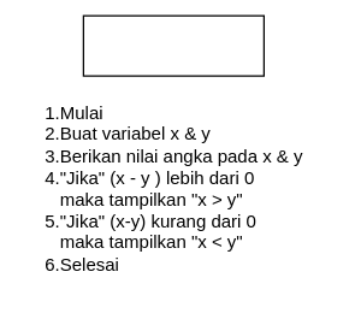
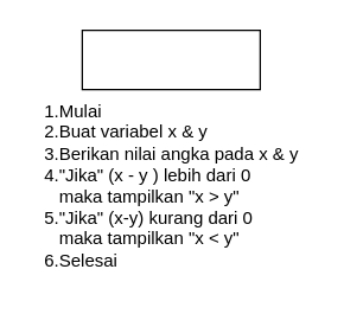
- <mxCell id="2" value="&lt;font color=&quot;#ffffff&quot;&gt;Menentukan Nilai Terbesar Antara x &amp;amp; y&lt;/font&gt;" style="whiteSpace=wrap;html=1;fontColor=#CC0000;" parent="1" vertex="1"><mxGeometry x="55" y="10" width="120" height="40" as="geometry" /></mxCell>
+ <mxCell id="2" value="&lt;font color=&quot;#ffffff&quot;&gt;Menentukan Nilai Terbesar Antara x &amp;amp; y&lt;/font&gt;" style="whiteSpace=wrap;html=1;fontColor=#CC0000;" parent="1" vertex="1"><mxGeometry x="55" y="20" width="120" height="40" as="geometry" /></mxCell>
